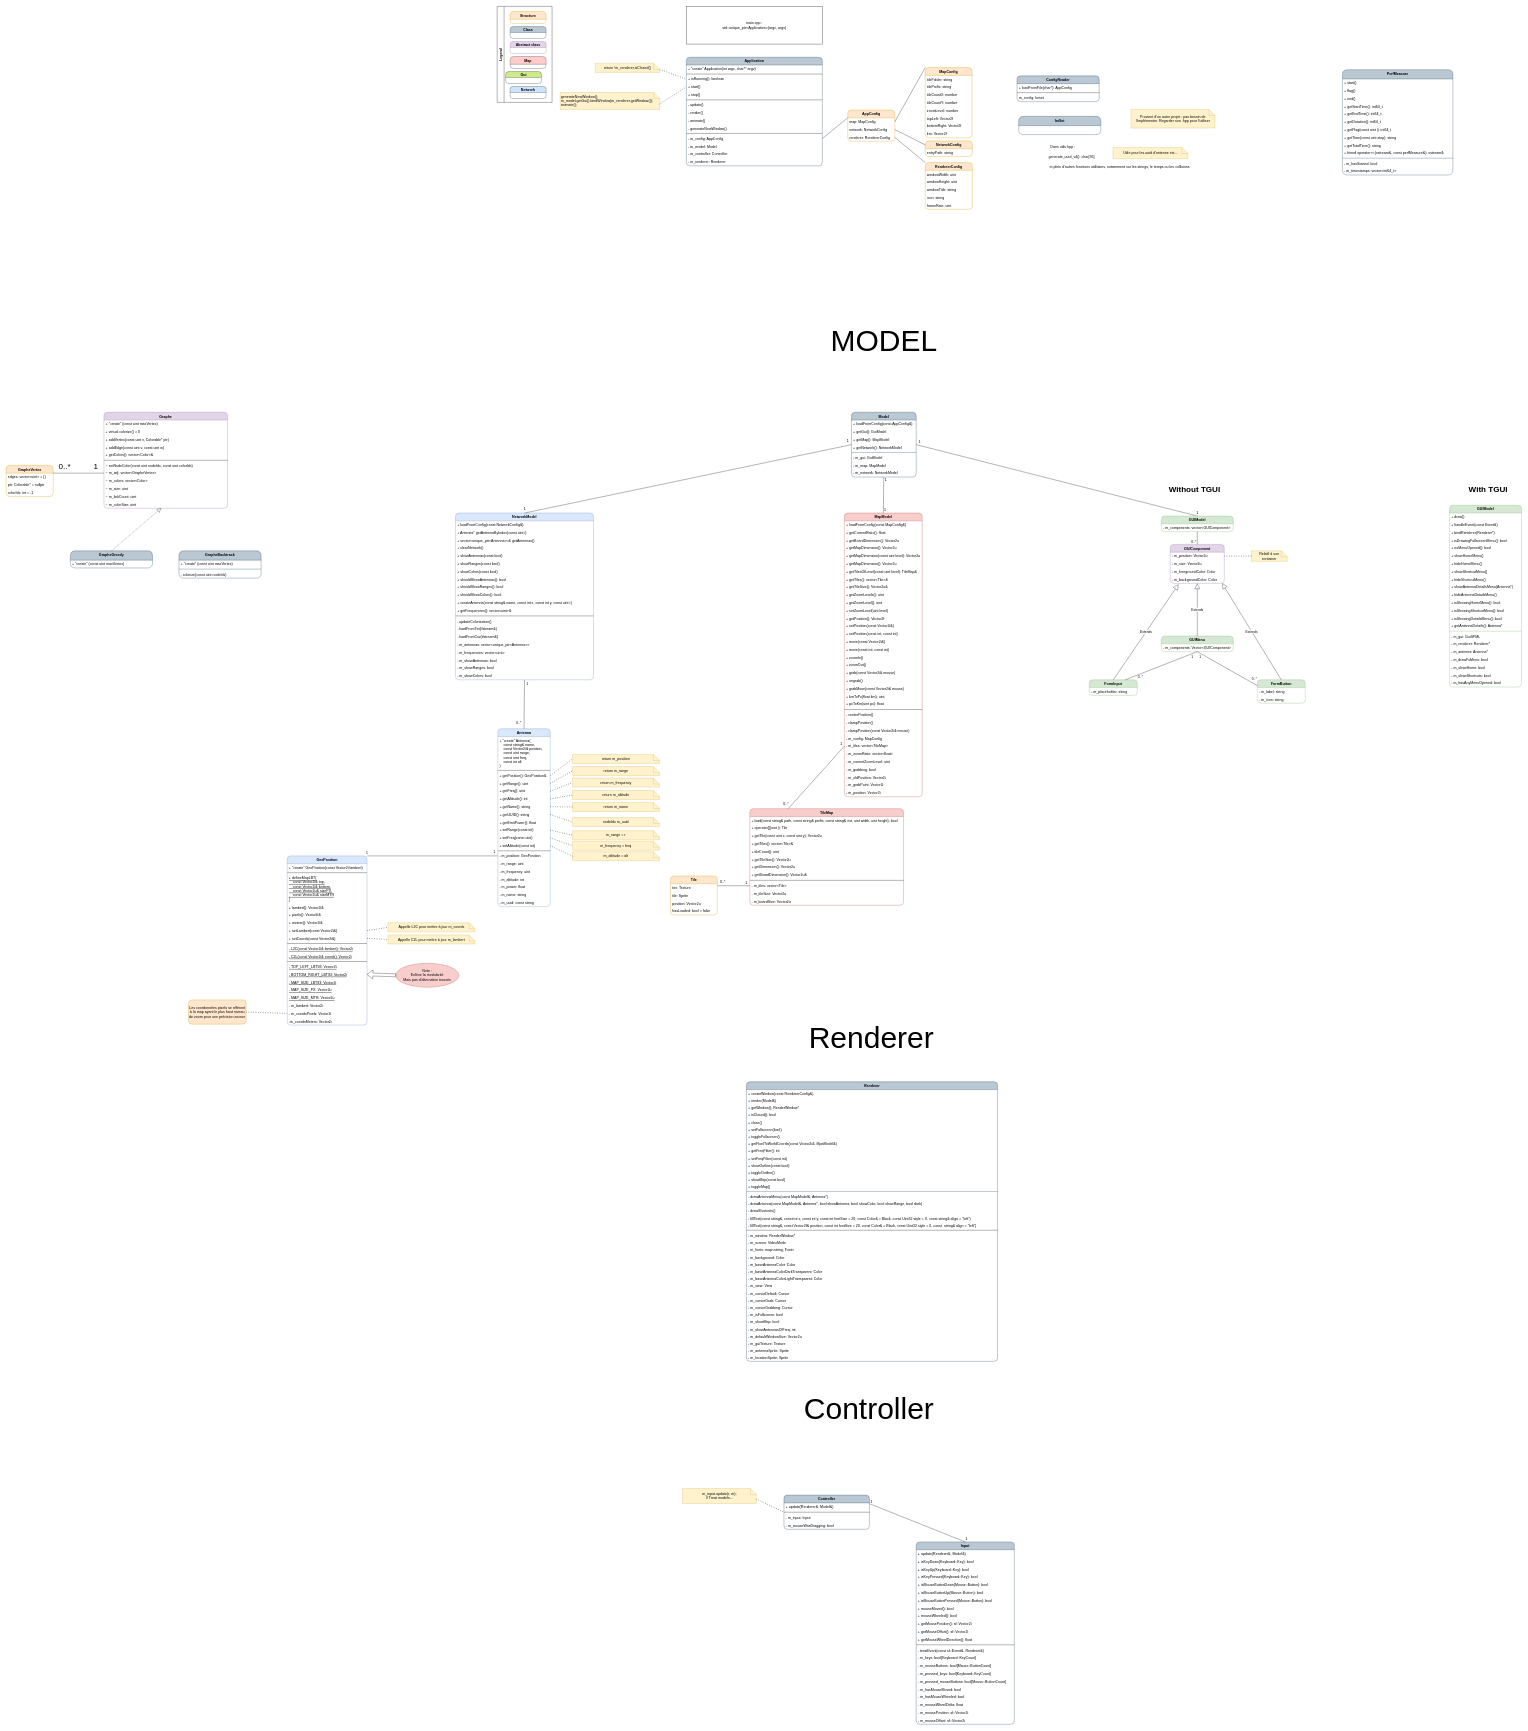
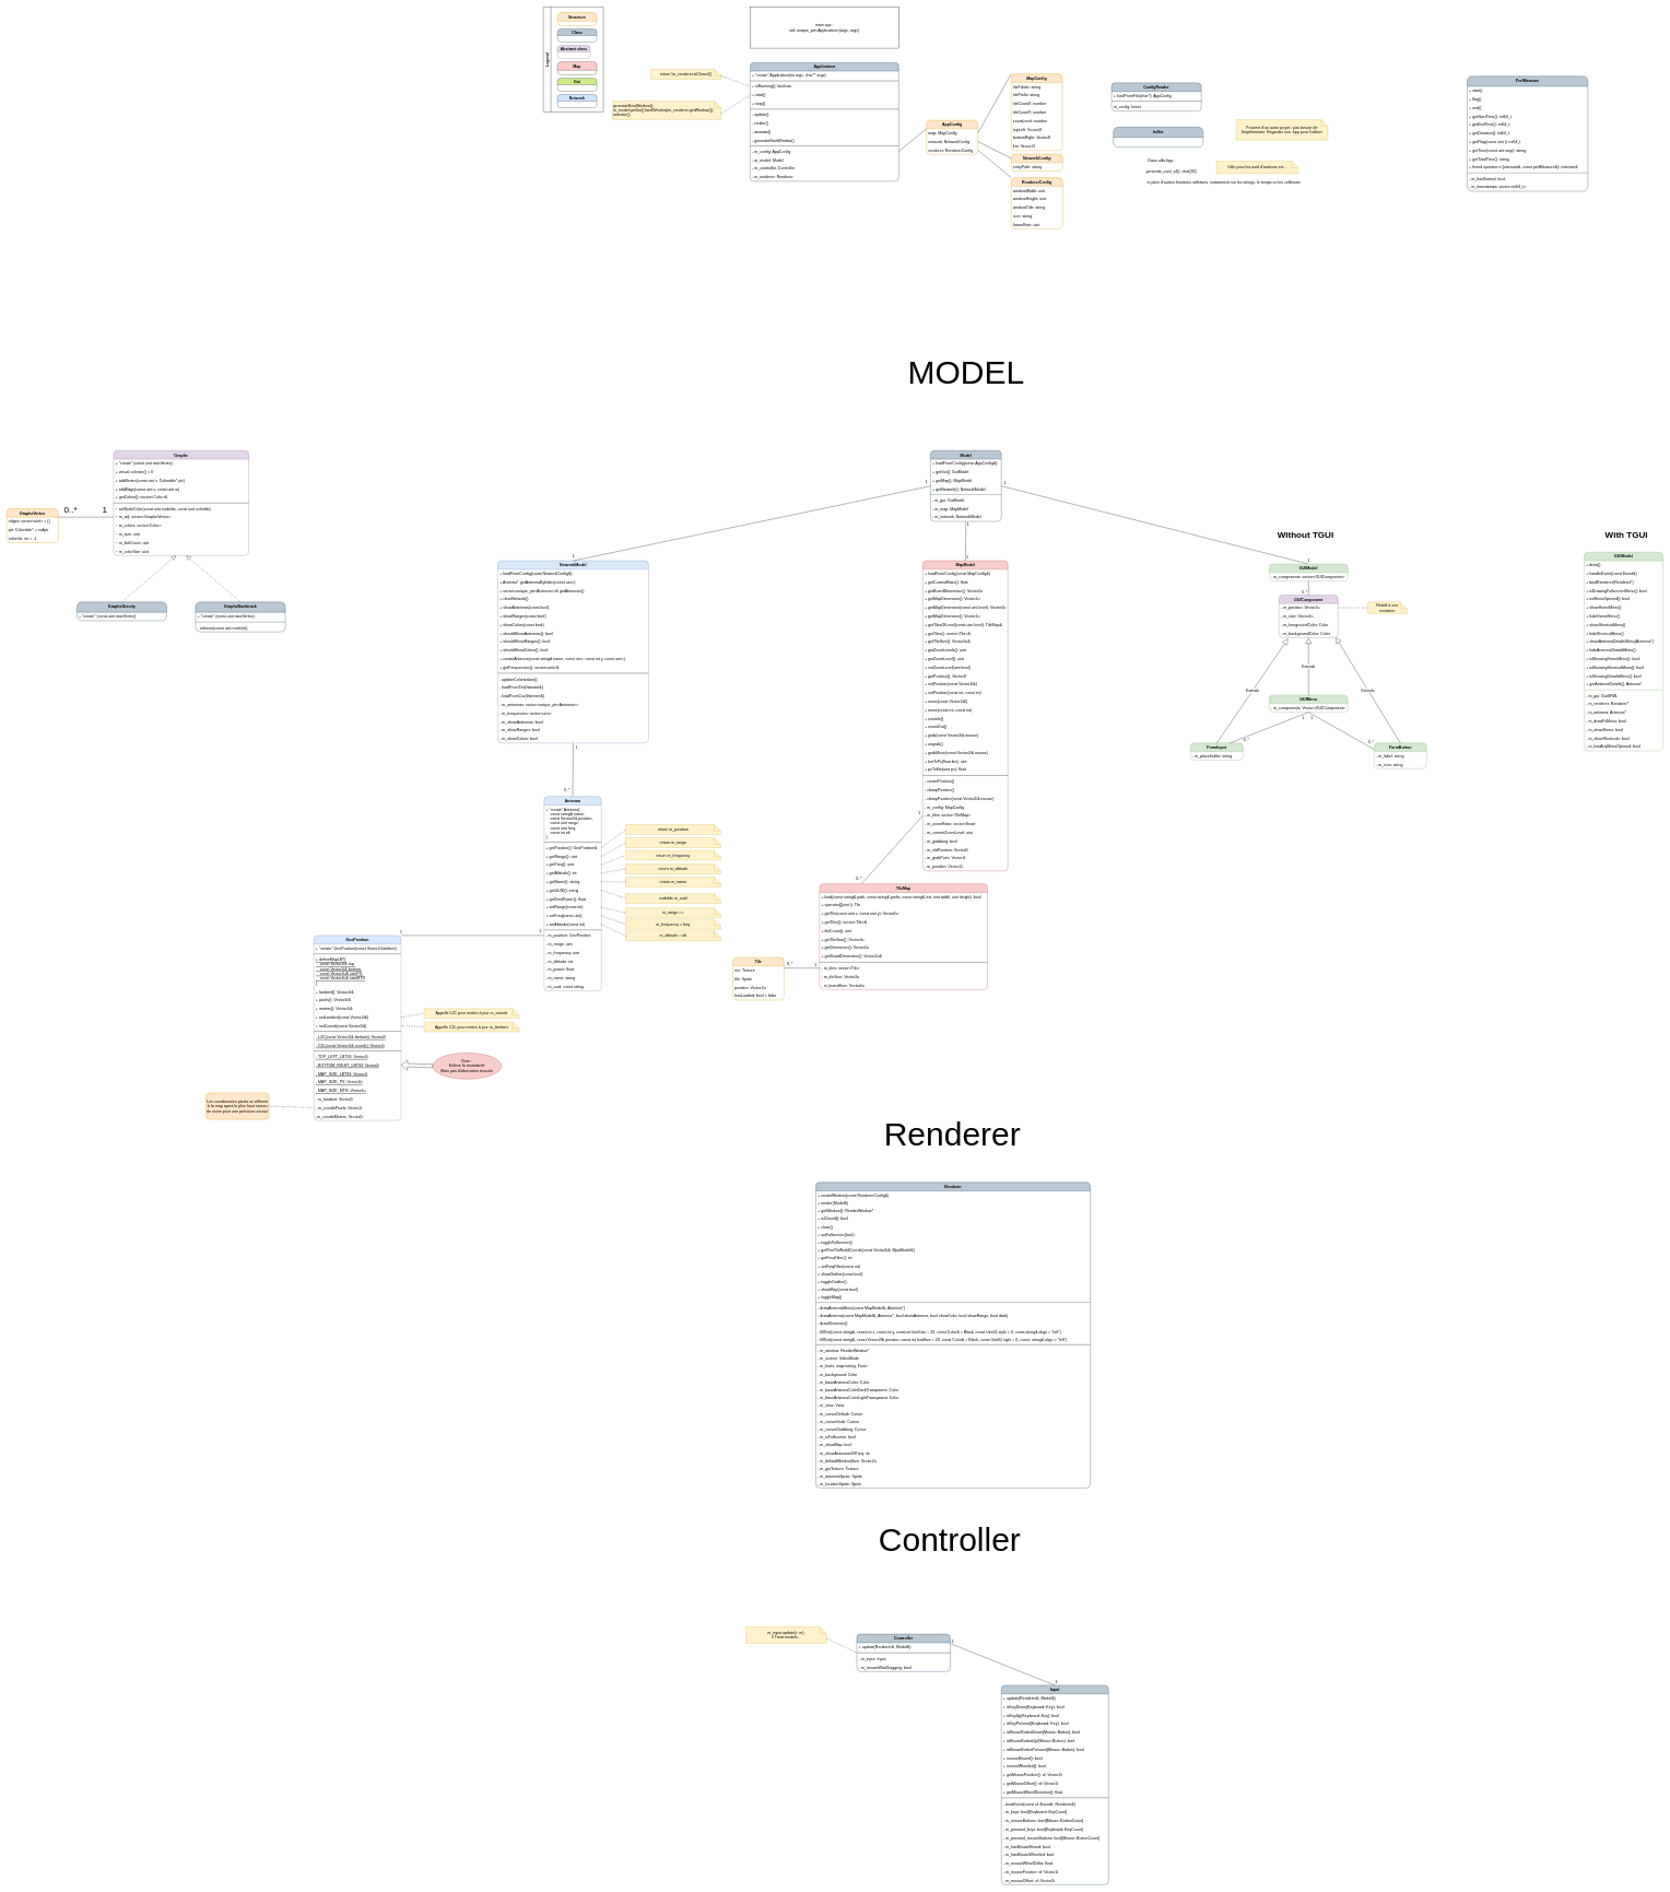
- <mxCell id="260" value="Abstract class" style="swimlane;fontStyle=1;align=center;verticalAlign=middle;childLayout=stackLayout;horizontal=1;startSize=20;horizontalStack=0;resizeParent=1;resizeParentMax=0;resizeLast=0;collapsible=1;marginBottom=0;rounded=1;fillColor=#e1d5e7;strokeColor=#9673a6;" parent="257" vertex="1"><mxGeometry x="43" y="117" width="120" height="40" as="geometry" /></mxCell>
+ <mxCell id="260" value="Abstract class" style="swimlane;fontStyle=1;align=center;verticalAlign=middle;childLayout=stackLayout;horizontal=1;startSize=20;horizontalStack=0;resizeParent=1;resizeParentMax=0;resizeLast=0;collapsible=1;marginBottom=0;rounded=1;fillColor=#e1d5e7;strokeColor=#9673a6;" parent="257" vertex="1"><mxGeometry x="43" y="117" width="100" height="40" as="geometry" /></mxCell>
- <mxCell id="262" value="Gui" style="swimlane;fontStyle=1;align=center;verticalAlign=middle;childLayout=stackLayout;horizontal=1;startSize=20;horizontalStack=0;resizeParent=1;resizeParentMax=0;resizeLast=0;collapsible=1;marginBottom=0;arcSize=18;rounded=1;fillColor=#cdeb8b;strokeColor=#36393d;" parent="257" vertex="1"><mxGeometry x="28" y="217" width="120" height="40" as="geometry"><mxRectangle x="3515.5" y="-521" width="70" height="31" as="alternateBounds" /></mxGeometry></mxCell>
+ <mxCell id="262" value="Gui" style="swimlane;fontStyle=1;align=center;verticalAlign=middle;childLayout=stackLayout;horizontal=1;startSize=20;horizontalStack=0;resizeParent=1;resizeParentMax=0;resizeLast=0;collapsible=1;marginBottom=0;arcSize=18;rounded=1;fillColor=#cdeb8b;strokeColor=#36393d;" parent="257" vertex="1"><mxGeometry x="43" y="217" width="120" height="40" as="geometry"><mxRectangle x="3515.5" y="-521" width="70" height="31" as="alternateBounds" /></mxGeometry></mxCell>
+ <mxCell id="398" value="" style="endArrow=block;dashed=1;endFill=0;endSize=12;html=1;rounded=0;fontSize=27;exitX=0.5;exitY=0;exitDx=0;exitDy=0;" edge="1" parent="1" source="393" target="383"><mxGeometry width="160" relative="1" as="geometry"><mxPoint x="381" y="1779" as="sourcePoint" /><mxPoint x="556.644" y="1703.494" as="targetPoint" /></mxGeometry></mxCell>
